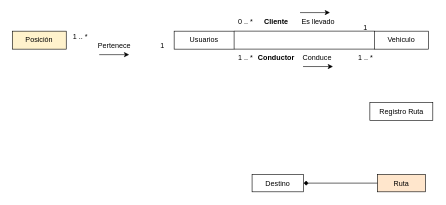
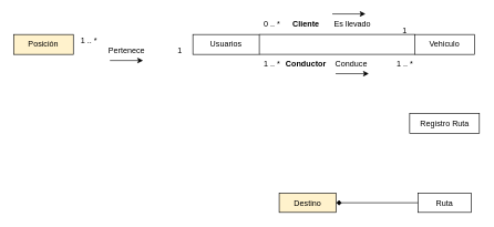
- <mxCell id="22" value="Destino" style="rounded=0;whiteSpace=wrap;html=1;" vertex="1" parent="1"><mxGeometry x="420" y="290" width="86" height="29" as="geometry" /></mxCell>
+ <mxCell id="22" value="Destino" style="rounded=0;whiteSpace=wrap;html=1;fillColor=#fff2cc;" vertex="1" parent="1"><mxGeometry x="420" y="290" width="86" height="29" as="geometry" /></mxCell>
- <mxCell id="2" value="Ruta" style="rounded=0;whiteSpace=wrap;html=1;fillColor=#ffe6cc;" vertex="1" parent="1"><mxGeometry x="629" y="290" width="80" height="29" as="geometry" /></mxCell>
+ <mxCell id="2" value="Ruta" style="rounded=0;whiteSpace=wrap;html=1;" vertex="1" parent="1"><mxGeometry x="629" y="290" width="80" height="29" as="geometry" /></mxCell>
